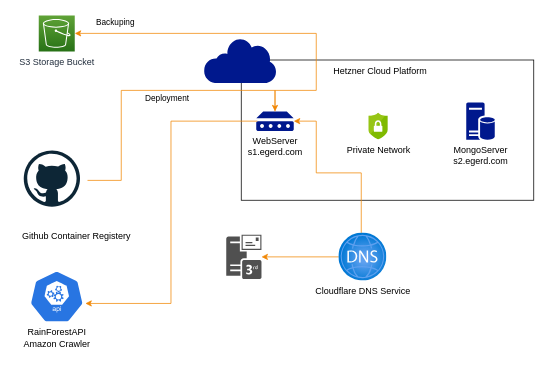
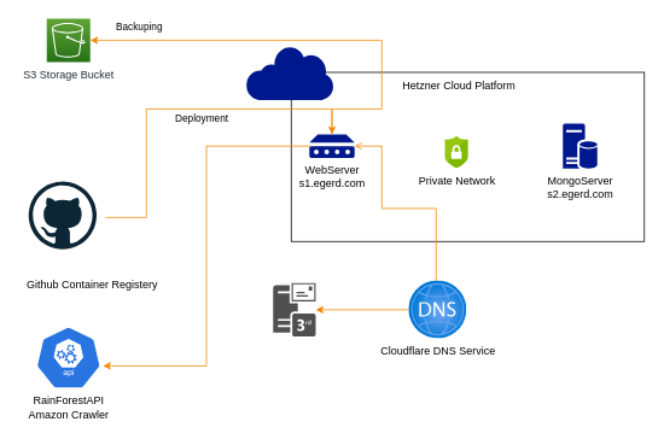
- <mxCell id="23" style="edgeStyle=orthogonalEdgeStyle;rounded=0;orthogonalLoop=1;jettySize=auto;html=1;startArrow=none;startFill=0;endArrow=classic;endFill=1;strokeColor=#F08705;" edge="1" parent="1" source="24" target="13"><mxGeometry relative="1" as="geometry"><Array as="points"><mxPoint x="481" y="230" /><mxPoint x="421" y="230" /><mxPoint x="421" y="161" /></Array></mxGeometry></mxCell>
+ <mxCell id="23" style="edgeStyle=orthogonalEdgeStyle;rounded=0;orthogonalLoop=1;jettySize=auto;html=1;startArrow=none;startFill=0;endArrow=open;endFill=1;strokeColor=#F08705;" edge="1" parent="1" source="24" target="13"><mxGeometry relative="1" as="geometry"><Array as="points"><mxPoint x="481" y="230" /><mxPoint x="421" y="230" /><mxPoint x="421" y="161" /></Array></mxGeometry></mxCell>
